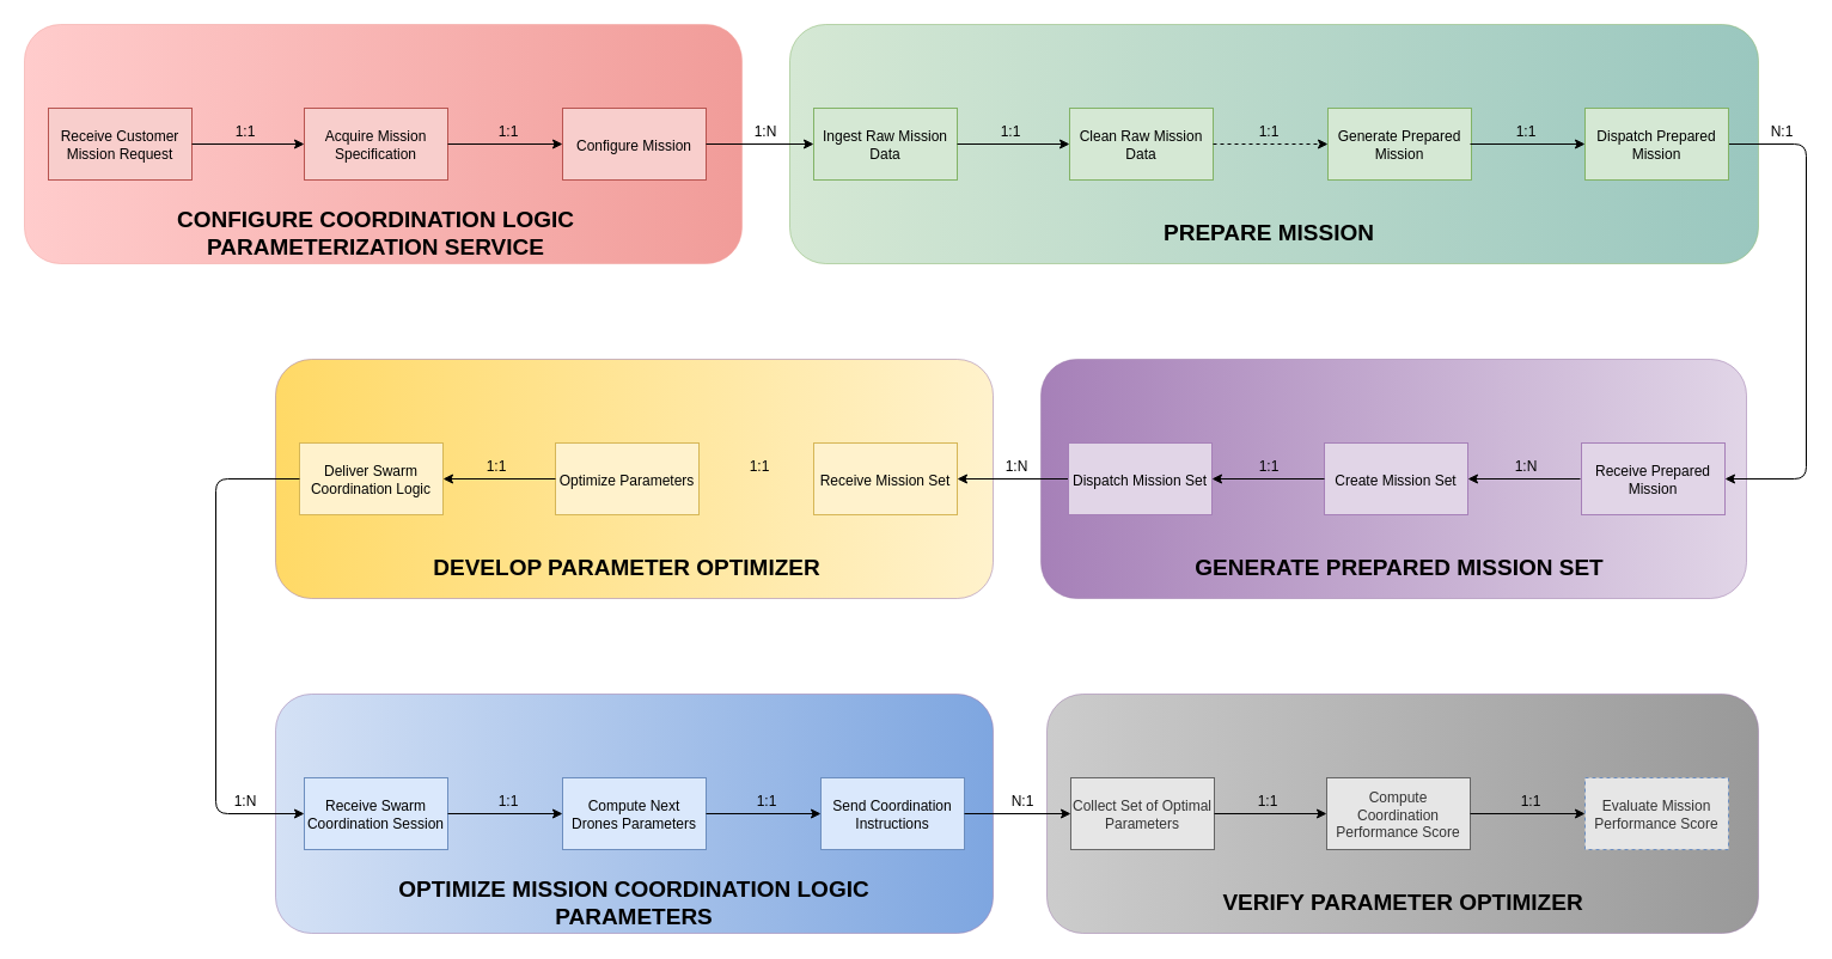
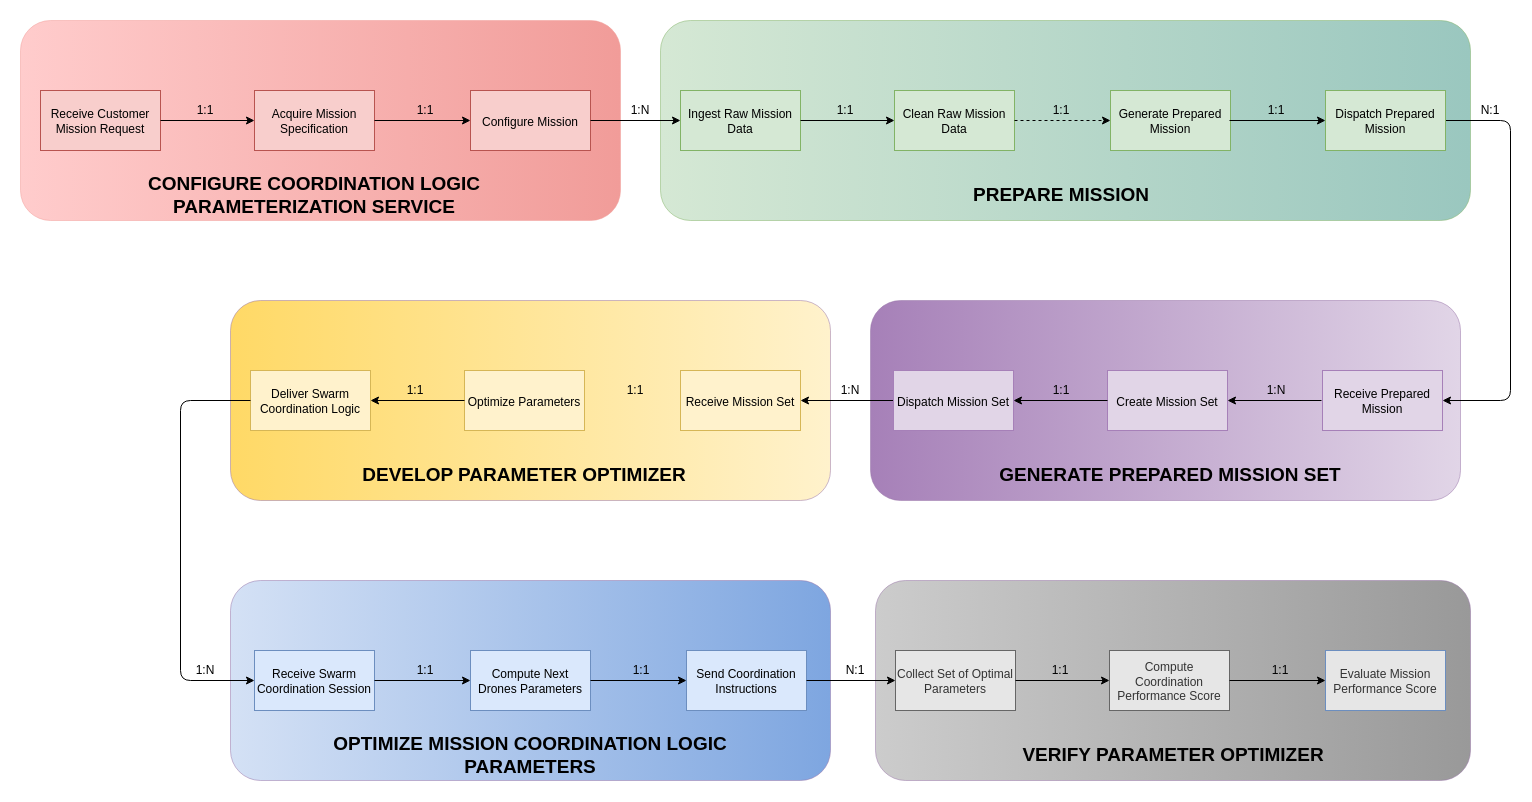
- <mxCell id="52" value="&lt;p style=&quot;line-height: 58%;&quot;&gt;&lt;span style=&quot;color: rgb(51, 51, 51); font-size: 12px;&quot;&gt;Evaluate Mission Performance Score&lt;/span&gt;&lt;br&gt;&lt;/p&gt;" style="rounded=0;whiteSpace=wrap;html=1;fontSize=19;fillColor=#E6E6E6;strokeColor=#6c8ebf;dashed=1;" parent="1" vertex="1"><mxGeometry x="1325" y="650" width="120" height="60" as="geometry" /></mxCell>
+ <mxCell id="52" value="&lt;p style=&quot;line-height: 58%;&quot;&gt;&lt;span style=&quot;color: rgb(51, 51, 51); font-size: 12px;&quot;&gt;Evaluate Mission Performance Score&lt;/span&gt;&lt;br&gt;&lt;/p&gt;" style="rounded=0;whiteSpace=wrap;html=1;fontSize=19;fillColor=#E6E6E6;strokeColor=#6c8ebf;" parent="1" vertex="1"><mxGeometry x="1325" y="650" width="120" height="60" as="geometry" /></mxCell>
